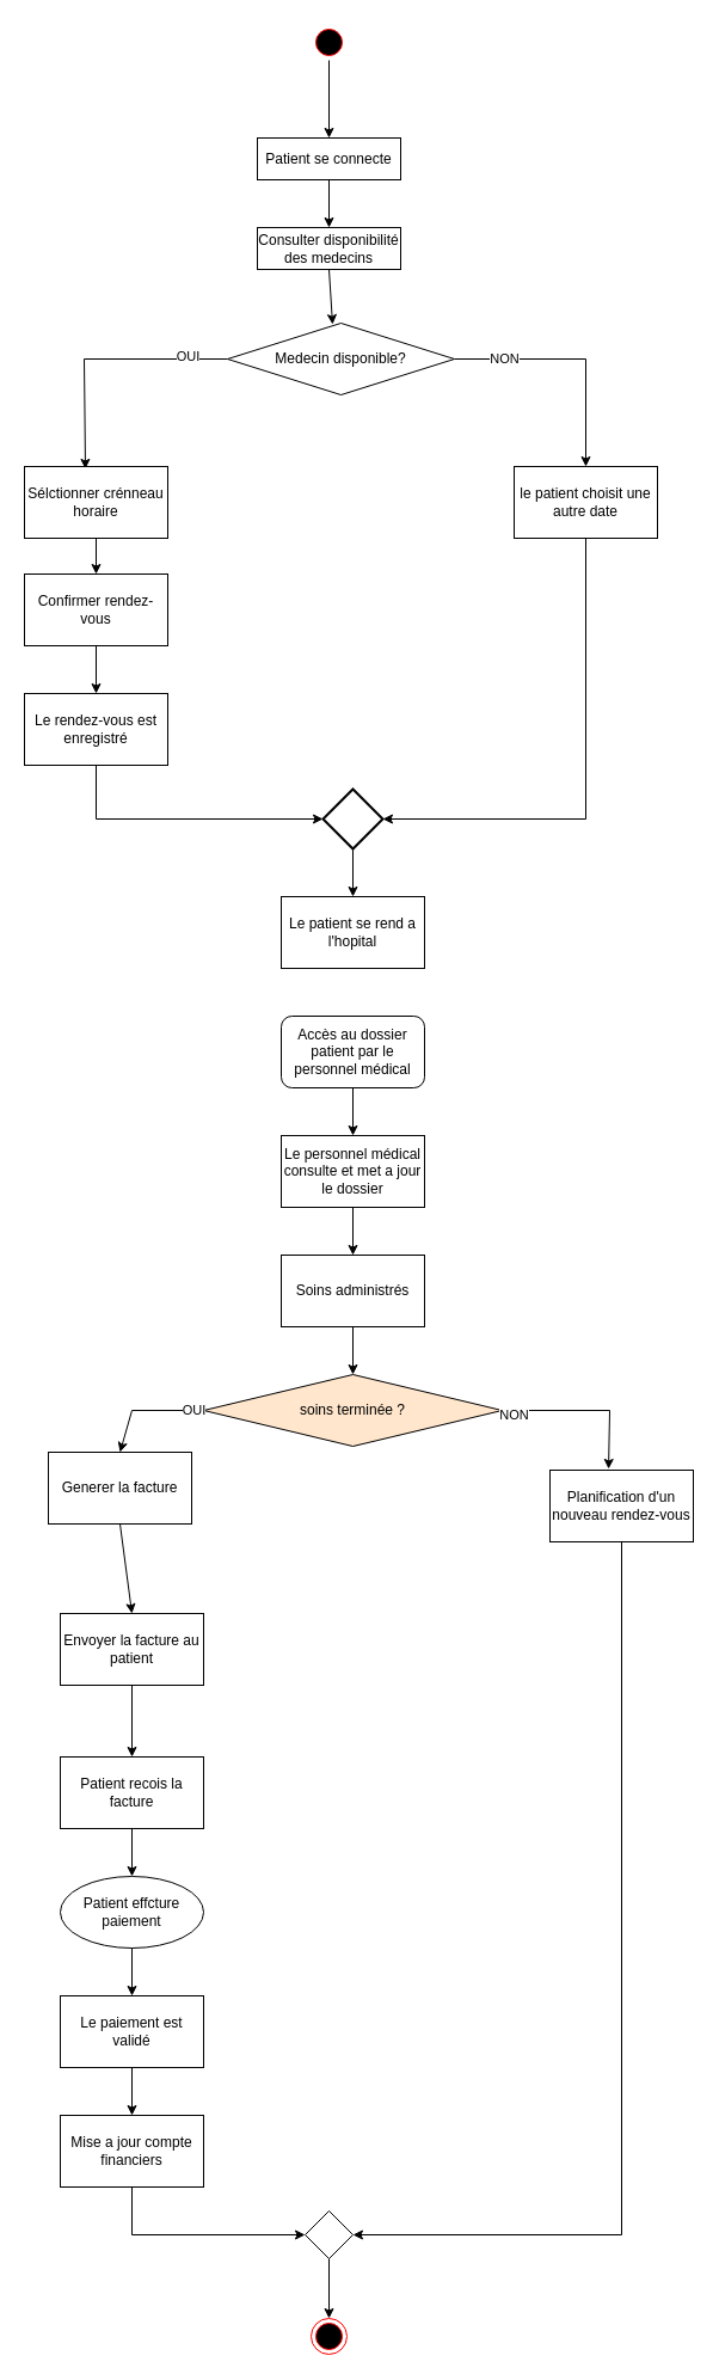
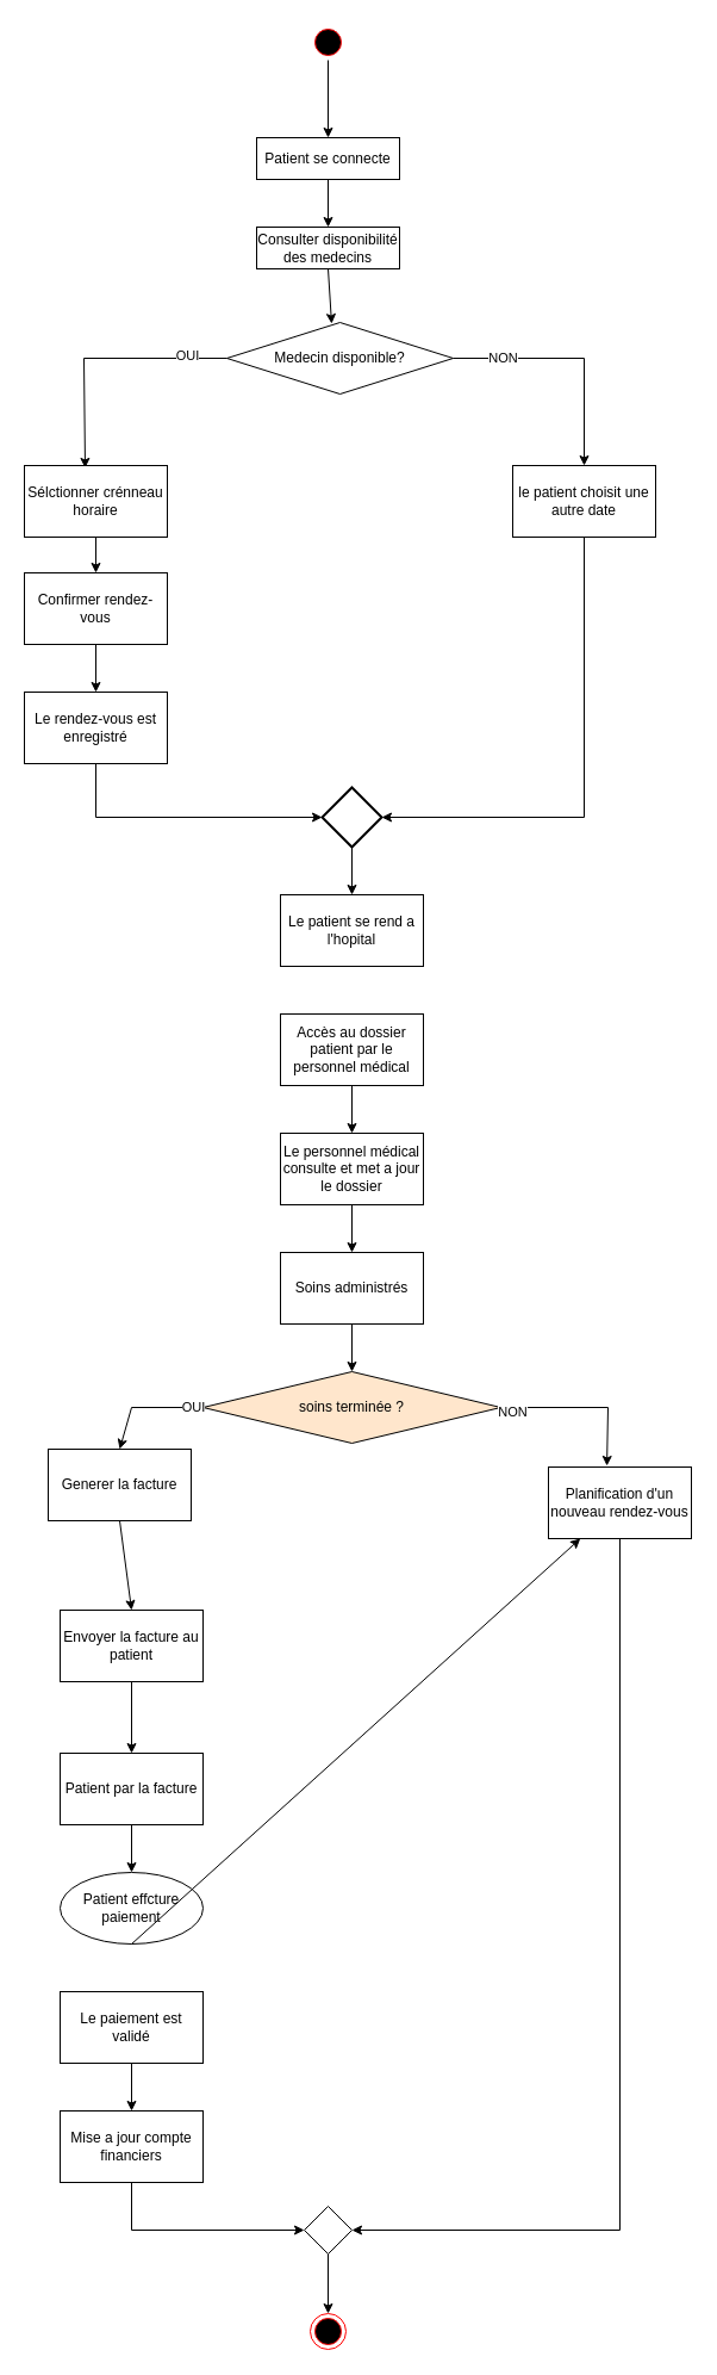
- <mxCell id="24" value="Accès au dossier patient par le personnel médical" style="whiteSpace=wrap;html=1;rounded=1;" vertex="1" parent="1"><mxGeometry x="235" y="850" width="120" height="60" as="geometry" /></mxCell>
+ <mxCell id="24" value="Accès au dossier patient par le personnel médical" style="rounded=0;whiteSpace=wrap;html=1;" vertex="1" parent="1"><mxGeometry x="235" y="850" width="120" height="60" as="geometry" /></mxCell>
- <mxCell id="39" value="Patient recois la facture" style="rounded=0;whiteSpace=wrap;html=1;" vertex="1" parent="1"><mxGeometry x="50" y="1470" width="120" height="60" as="geometry" /></mxCell>
+ <mxCell id="39" value="Patient par la facture" style="rounded=0;whiteSpace=wrap;html=1;" vertex="1" parent="1"><mxGeometry x="50" y="1470" width="120" height="60" as="geometry" /></mxCell>
- <mxCell id="44" value="" style="endArrow=classic;html=1;rounded=0;exitX=0.5;exitY=1;exitDx=0;exitDy=0;entryX=0.5;entryY=0;entryDx=0;entryDy=0;" edge="1" parent="1" source="41" target="43"><mxGeometry width="50" height="50" relative="1" as="geometry"><mxPoint x="-80" y="1710" as="sourcePoint" /><mxPoint x="-30" y="1660" as="targetPoint" /></mxGeometry></mxCell>
+ <mxCell id="44" value="" style="endArrow=classic;html=1;rounded=0;exitX=0.5;exitY=1;exitDx=0;exitDy=0;" edge="1" parent="1" source="41" target="35"><mxGeometry width="50" height="50" relative="1" as="geometry"><mxPoint x="-80" y="1710" as="sourcePoint" /><mxPoint x="-30" y="1660" as="targetPoint" /></mxGeometry></mxCell>
